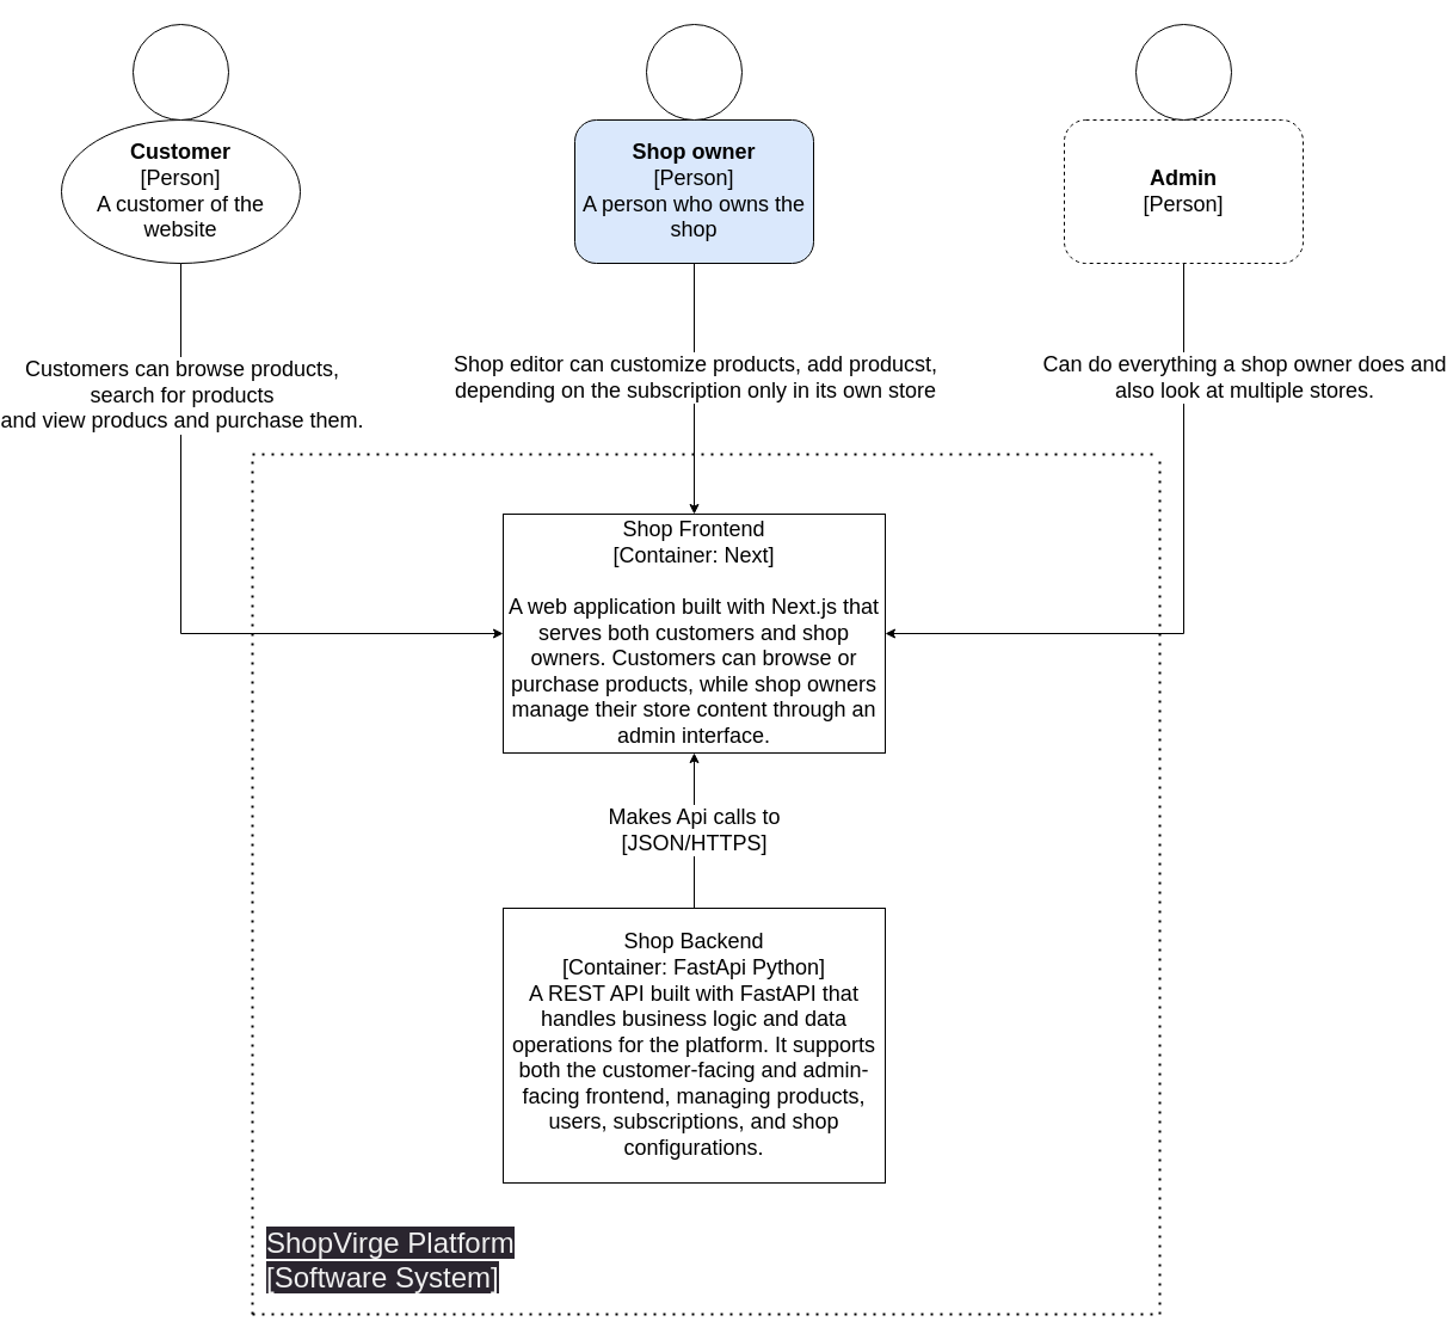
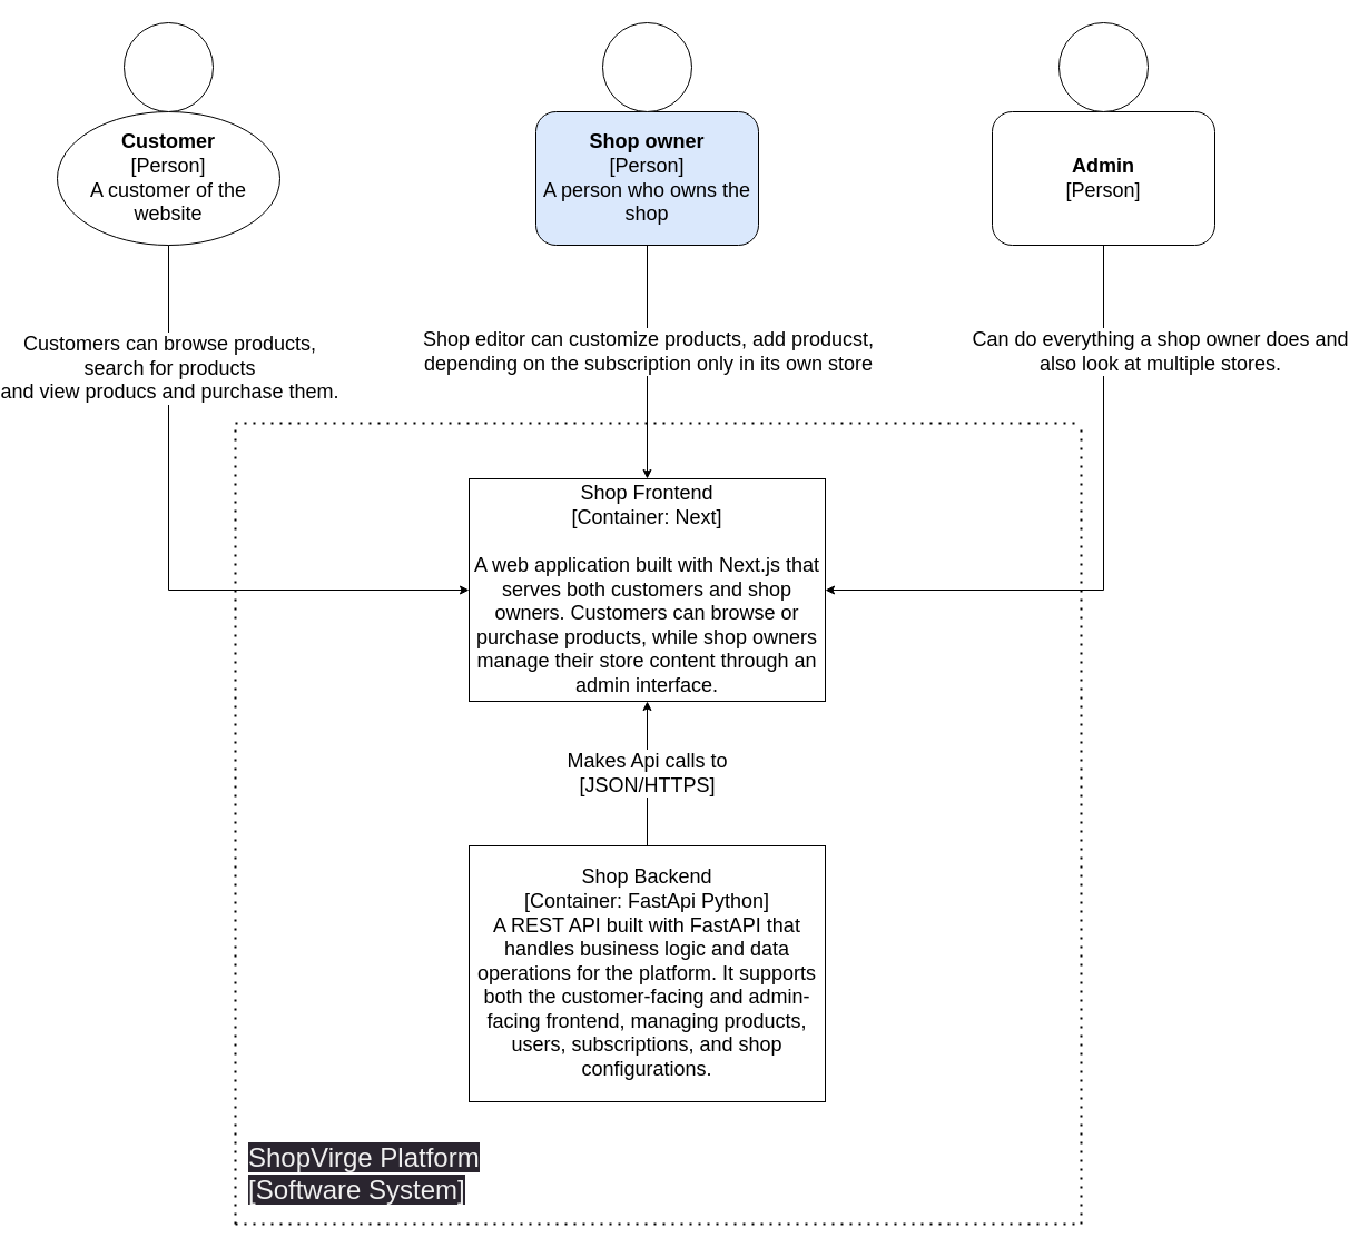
- <mxCell id="12" value="&lt;font style=&quot;font-size: 18px;&quot;&gt;&lt;b&gt;Admin&lt;br&gt;&lt;/b&gt;[Person]&lt;/font&gt;" style="rounded=1;whiteSpace=wrap;html=1;dashed=1;" parent="11" vertex="1"><mxGeometry y="80" width="200" height="120" as="geometry" /></mxCell>
+ <mxCell id="12" value="&lt;font style=&quot;font-size: 18px;&quot;&gt;&lt;b&gt;Admin&lt;br&gt;&lt;/b&gt;[Person]&lt;/font&gt;" style="rounded=1;whiteSpace=wrap;html=1;" parent="11" vertex="1"><mxGeometry y="80" width="200" height="120" as="geometry" /></mxCell>
